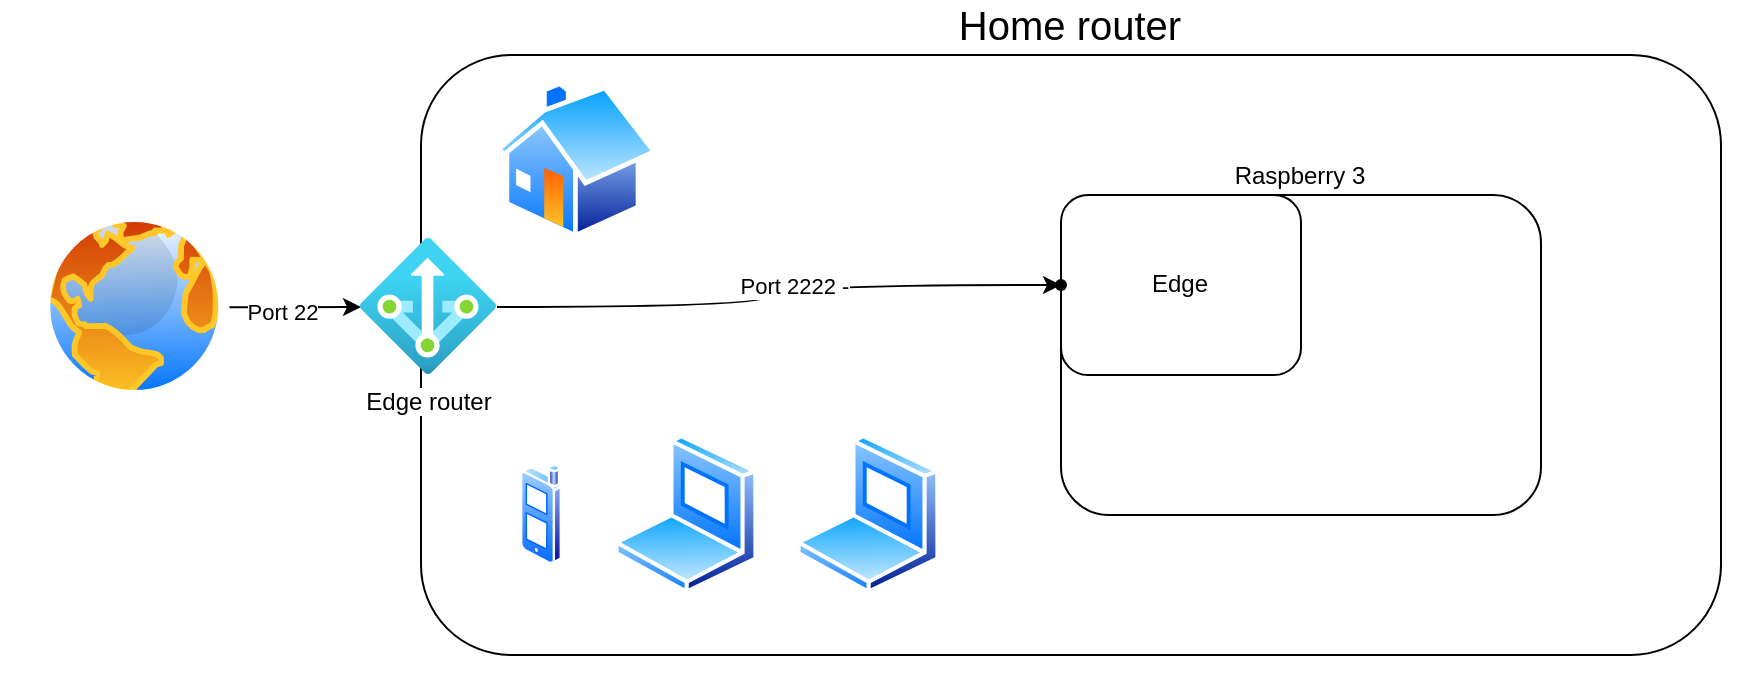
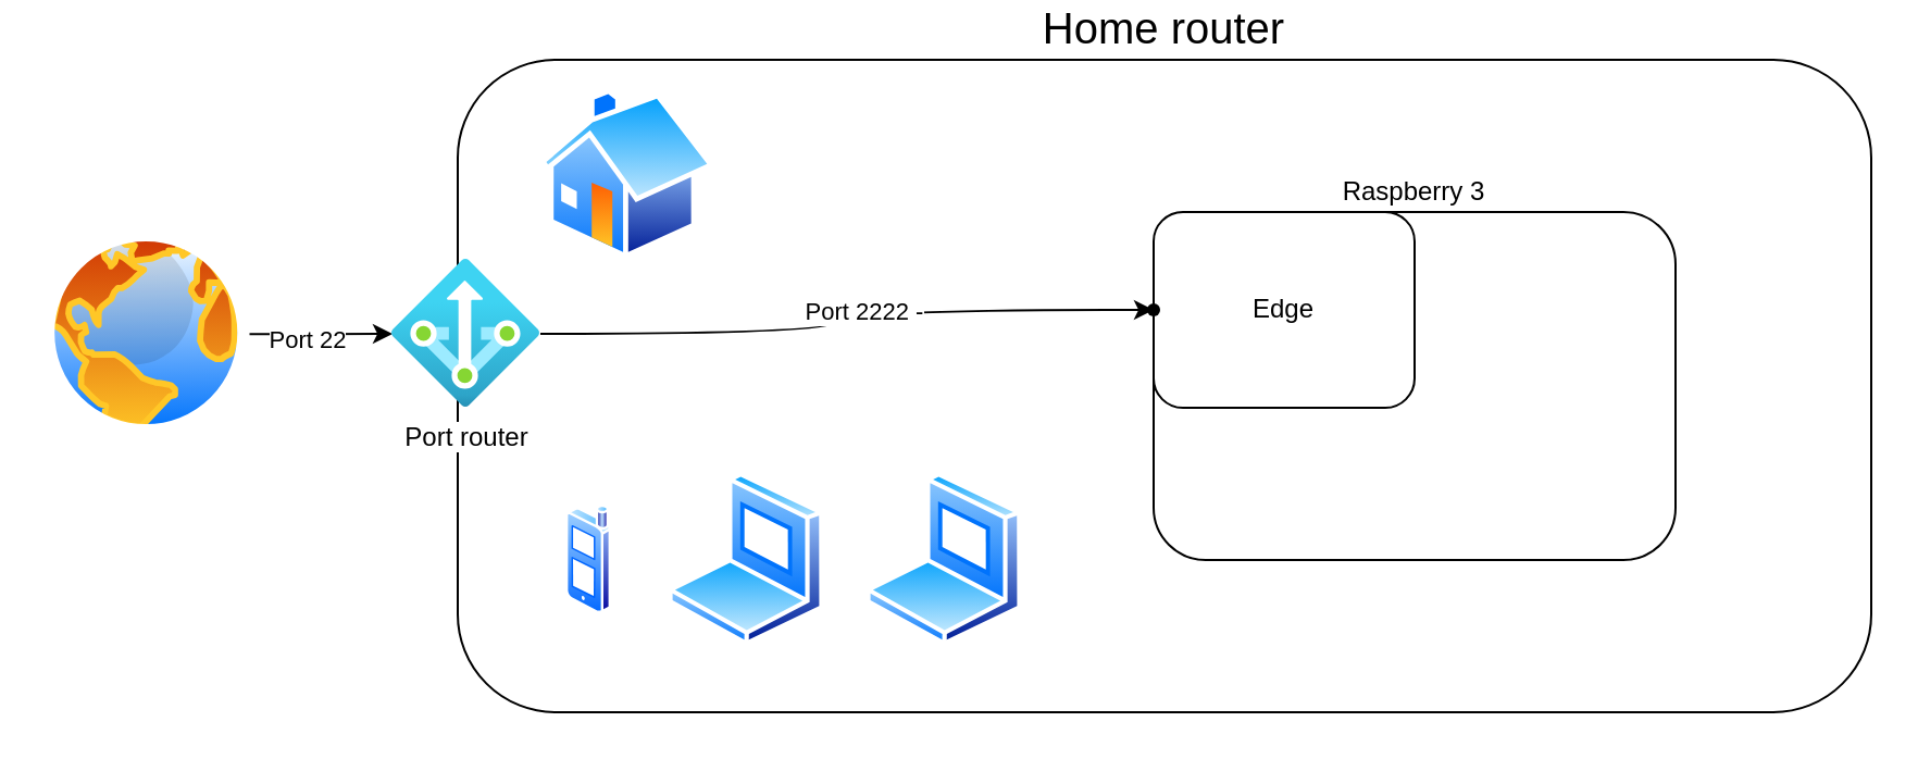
- <mxCell id="13" value="Edge router" style="image;aspect=fixed;html=1;points=[];align=center;fontSize=12;image=img/lib/azure2/networking/NAT.svg;" vertex="1" parent="1"><mxGeometry x="180" y="112" width="68" height="68" as="geometry" /></mxCell>
+ <mxCell id="13" value="Port router" style="image;aspect=fixed;html=1;points=[];align=center;fontSize=12;image=img/lib/azure2/networking/NAT.svg;" vertex="1" parent="1"><mxGeometry x="180" y="112" width="68" height="68" as="geometry" /></mxCell>
